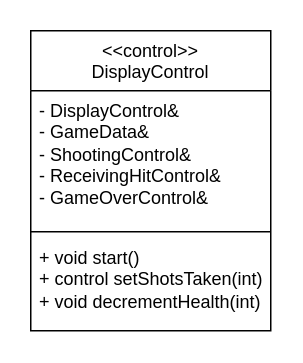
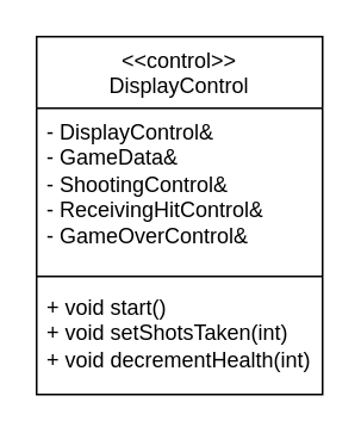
- <mxCell id="5" value="+ void start()&lt;br&gt;+ control setShotsTaken(int)&lt;br&gt;+ void decrementHealth(int)" style="text;strokeColor=none;fillColor=none;align=left;verticalAlign=top;spacingLeft=4;spacingRight=4;overflow=hidden;rotatable=0;points=[[0,0.5],[1,0.5]];portConstraint=eastwest;whiteSpace=wrap;html=1;" vertex="1" parent="2"><mxGeometry y="138" width="160" height="62" as="geometry" /></mxCell>
+ <mxCell id="5" value="+ void start()&lt;br&gt;+ void setShotsTaken(int)&lt;br&gt;+ void decrementHealth(int)" style="text;strokeColor=none;fillColor=none;align=left;verticalAlign=top;spacingLeft=4;spacingRight=4;overflow=hidden;rotatable=0;points=[[0,0.5],[1,0.5]];portConstraint=eastwest;whiteSpace=wrap;html=1;" vertex="1" parent="2"><mxGeometry y="138" width="160" height="62" as="geometry" /></mxCell>
